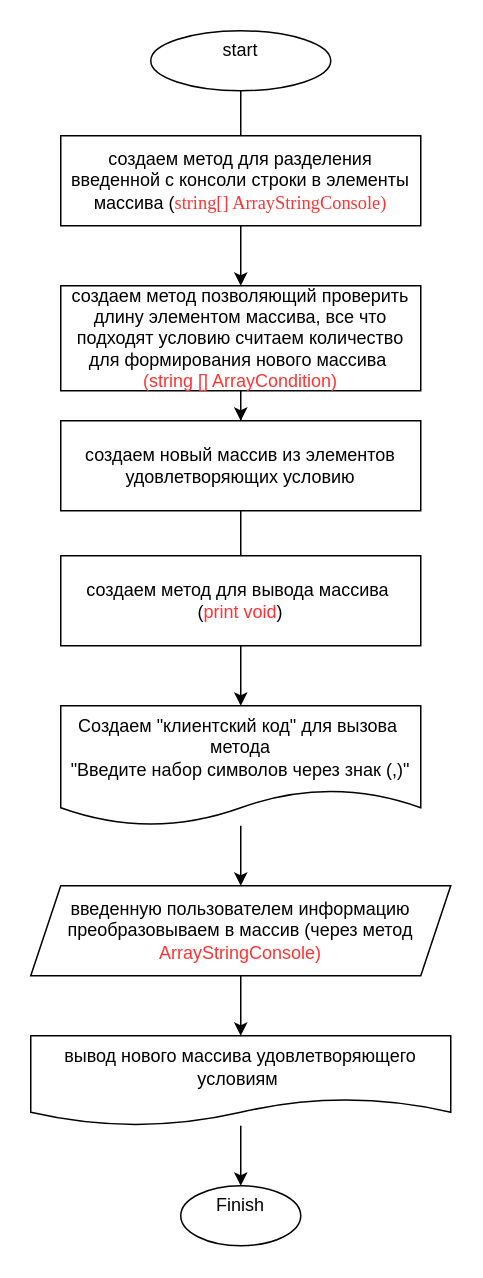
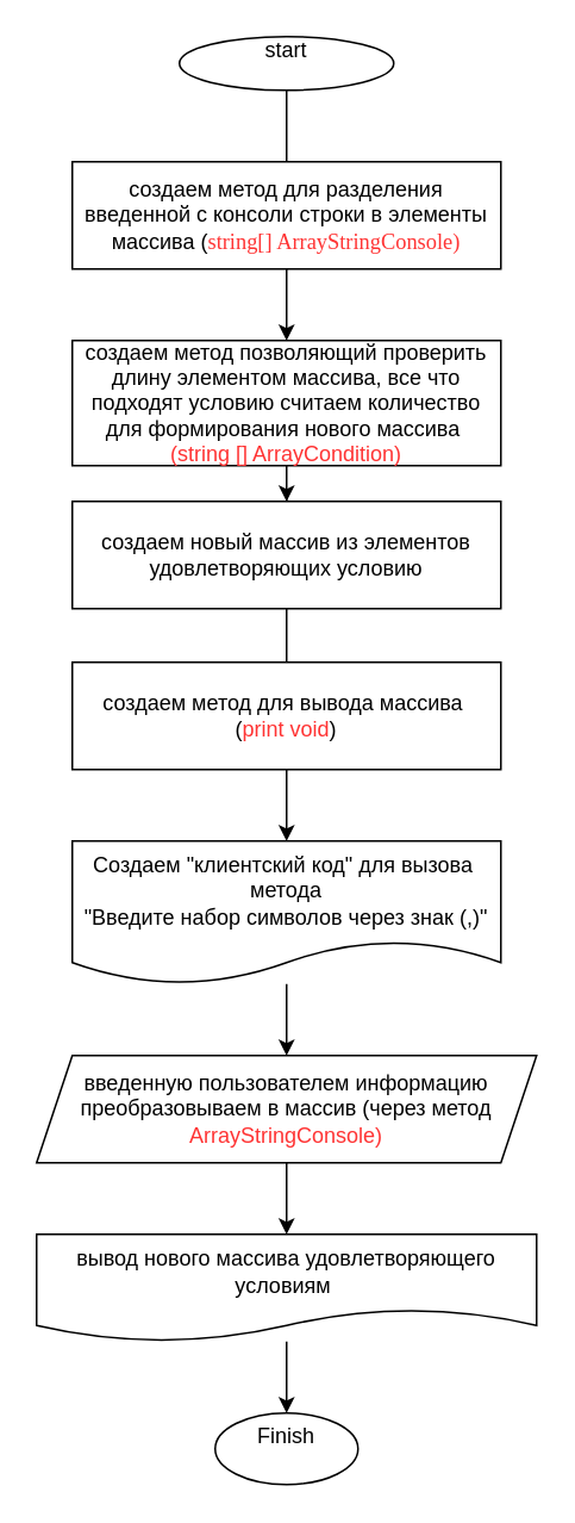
- <mxCell id="3" value="start&lt;div&gt;&lt;br&gt;&lt;/div&gt;" style="ellipse;whiteSpace=wrap;html=1;" vertex="1" parent="1"><mxGeometry x="100" y="20" width="120" height="40" as="geometry" /></mxCell>
+ <mxCell id="3" value="start&lt;div&gt;&lt;br&gt;&lt;/div&gt;" style="ellipse;whiteSpace=wrap;html=1;" vertex="1" parent="1"><mxGeometry x="100" y="20" width="120" height="30" as="geometry" /></mxCell>
